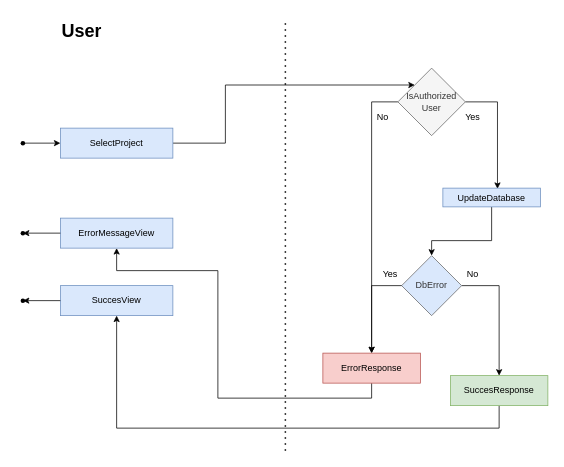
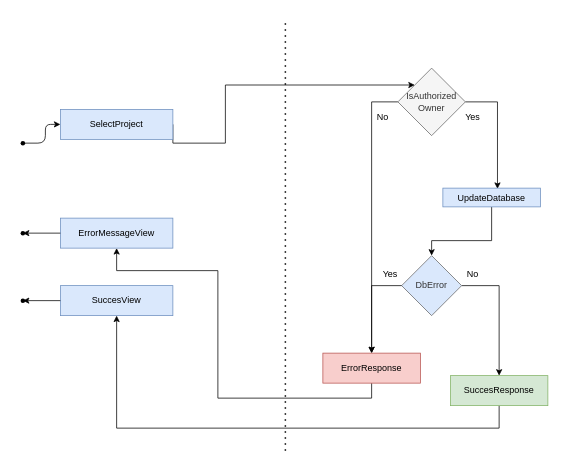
- <mxCell id="23" value="&lt;h1 style=&quot;margin-top: 0px;&quot;&gt;User&lt;/h1&gt;" style="text;html=1;whiteSpace=wrap;overflow=hidden;rounded=0;" parent="1" vertex="1"><mxGeometry x="80" y="20" width="180" height="50" as="geometry" /></mxCell>
- <mxCell id="4" value="IsAuthorized User" style="rhombus;whiteSpace=wrap;html=1;fillColor=#f5f5f5;fontColor=#333333;strokeColor=#666666;rounded=0;" parent="1" vertex="1"><mxGeometry x="530" y="90" width="90" height="90" as="geometry" /></mxCell>
+ <mxCell id="4" value="IsAuthorized Owner" style="rhombus;whiteSpace=wrap;html=1;fillColor=#f5f5f5;fontColor=#333333;strokeColor=#666666;rounded=0;" parent="1" vertex="1"><mxGeometry x="530" y="90" width="90" height="90" as="geometry" /></mxCell>
- <mxCell id="6" value="SelectProject" style="rounded=0;whiteSpace=wrap;html=1;fillColor=#dae8fc;strokeColor=#6c8ebf;" parent="1" vertex="1"><mxGeometry x="80" y="170" width="150" height="40" as="geometry" /></mxCell>
+ <mxCell id="6" value="SelectProject" style="rounded=0;whiteSpace=wrap;html=1;fillColor=#dae8fc;strokeColor=#6c8ebf;" parent="1" vertex="1"><mxGeometry x="80" y="145" width="150" height="40" as="geometry" /></mxCell>
